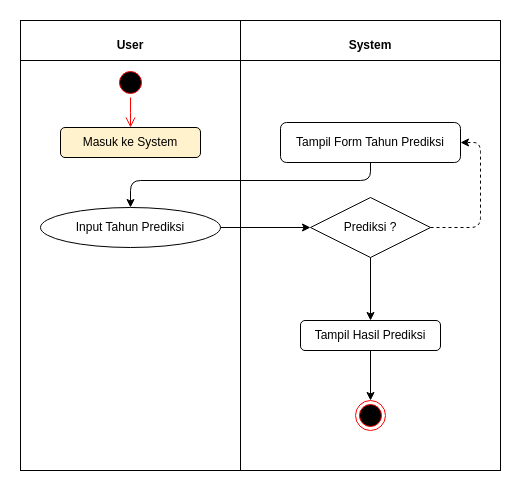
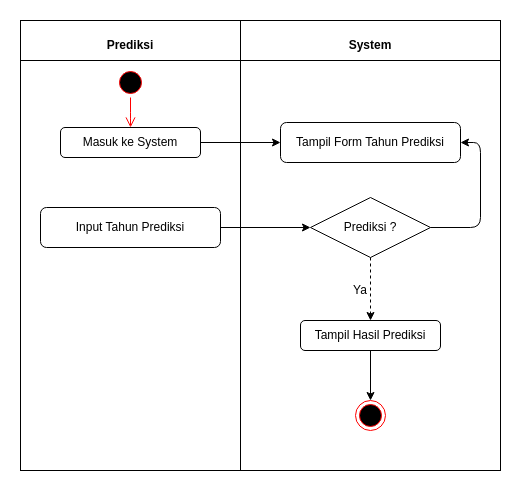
- <mxCell id="2" value="&lt;p style=&quot;margin: 0px ; margin-top: 4px ; text-align: center&quot;&gt;&lt;br&gt;&lt;b&gt;User&lt;/b&gt;&lt;/p&gt;" style="verticalAlign=top;align=left;overflow=fill;fontSize=12;fontFamily=Helvetica;html=1;" vertex="1" parent="1"><mxGeometry x="20" y="20" width="220" height="450" as="geometry" /></mxCell>
+ <mxCell id="2" value="&lt;p style=&quot;margin: 0px ; margin-top: 4px ; text-align: center&quot;&gt;&lt;br&gt;&lt;b&gt;Prediksi&lt;/b&gt;&lt;/p&gt;" style="verticalAlign=top;align=left;overflow=fill;fontSize=12;fontFamily=Helvetica;html=1;" vertex="1" parent="1"><mxGeometry x="20" y="20" width="220" height="450" as="geometry" /></mxCell>
- <mxCell id="6" value="Masuk ke System" style="rounded=1;whiteSpace=wrap;html=1;fillColor=#fff2cc;" vertex="1" parent="1"><mxGeometry x="60" y="127" width="140" height="30" as="geometry" /></mxCell>
+ <mxCell id="6" value="Masuk ke System" style="rounded=1;whiteSpace=wrap;html=1;" vertex="1" parent="1"><mxGeometry x="60" y="127" width="140" height="30" as="geometry" /></mxCell>
+ <mxCell id="13" value="" style="endArrow=classic;html=1;exitX=1;exitY=0.5;exitDx=0;exitDy=0;entryX=0;entryY=0.5;entryDx=0;entryDy=0;" edge="1" parent="1" source="6" target="7"><mxGeometry width="50" height="50" relative="1" as="geometry"><mxPoint x="320" y="290" as="sourcePoint" /><mxPoint x="370" y="240" as="targetPoint" /></mxGeometry></mxCell>
- <mxCell id="14" value="" style="endArrow=classic;html=1;exitX=0.5;exitY=1;exitDx=0;exitDy=0;entryX=0.5;entryY=0;entryDx=0;entryDy=0;" edge="1" parent="1" source="7" target="8"><mxGeometry width="50" height="50" relative="1" as="geometry"><mxPoint x="210" y="152" as="sourcePoint" /><mxPoint x="290" y="152" as="targetPoint" /><Array as="points"><mxPoint x="370" y="180" /><mxPoint x="130" y="180" /></Array></mxGeometry></mxCell>
- <mxCell id="17" value="" style="endArrow=classic;html=1;exitX=1;exitY=0.5;exitDx=0;exitDy=0;entryX=1;entryY=0.5;entryDx=0;entryDy=0;dashed=1;" edge="1" parent="1" source="9" target="7"><mxGeometry width="50" height="50" relative="1" as="geometry"><mxPoint x="380" y="267" as="sourcePoint" /><mxPoint x="380" y="330" as="targetPoint" /><Array as="points"><mxPoint x="480" y="227" /><mxPoint x="480" y="142" /></Array></mxGeometry></mxCell>
+ <mxCell id="17" value="" style="endArrow=classic;html=1;exitX=1;exitY=0.5;exitDx=0;exitDy=0;entryX=1;entryY=0.5;entryDx=0;entryDy=0;" edge="1" parent="1" source="9" target="7"><mxGeometry width="50" height="50" relative="1" as="geometry"><mxPoint x="380" y="267" as="sourcePoint" /><mxPoint x="380" y="330" as="targetPoint" /><Array as="points"><mxPoint x="480" y="227" /><mxPoint x="480" y="142" /></Array></mxGeometry></mxCell>
- <mxCell id="8" value="Input Tahun Prediksi" style="ellipse;whiteSpace=wrap;html=1;" vertex="1" parent="1"><mxGeometry x="40" y="207" width="180" height="40" as="geometry" /></mxCell>
+ <mxCell id="8" value="Input Tahun Prediksi" style="rounded=1;whiteSpace=wrap;html=1;" vertex="1" parent="1"><mxGeometry x="40" y="207" width="180" height="40" as="geometry" /></mxCell>
- <mxCell id="16" value="" style="endArrow=classic;html=1;exitX=0.5;exitY=1;exitDx=0;exitDy=0;entryX=0.5;entryY=0;entryDx=0;entryDy=0;" edge="1" parent="1" source="9" target="11"><mxGeometry width="50" height="50" relative="1" as="geometry"><mxPoint x="230" y="237" as="sourcePoint" /><mxPoint x="320" y="237" as="targetPoint" /></mxGeometry></mxCell>
+ <mxCell id="16" value="" style="endArrow=classic;html=1;exitX=0.5;exitY=1;exitDx=0;exitDy=0;entryX=0.5;entryY=0;entryDx=0;entryDy=0;dashed=1;" edge="1" parent="1" source="9" target="11"><mxGeometry width="50" height="50" relative="1" as="geometry"><mxPoint x="230" y="237" as="sourcePoint" /><mxPoint x="320" y="237" as="targetPoint" /></mxGeometry></mxCell>
+ <mxCell id="18" value="Ya" style="text;html=1;strokeColor=none;fillColor=none;align=center;verticalAlign=middle;whiteSpace=wrap;rounded=0;" vertex="1" parent="1"><mxGeometry x="340" y="280" width="40" height="20" as="geometry" /></mxCell>
